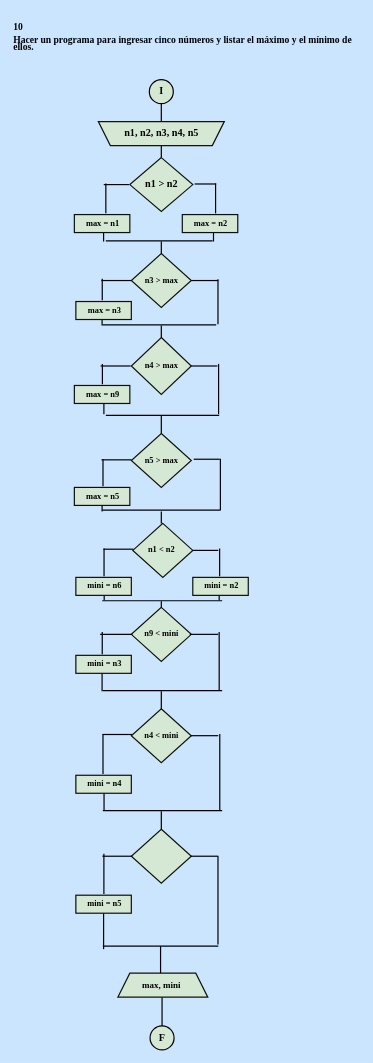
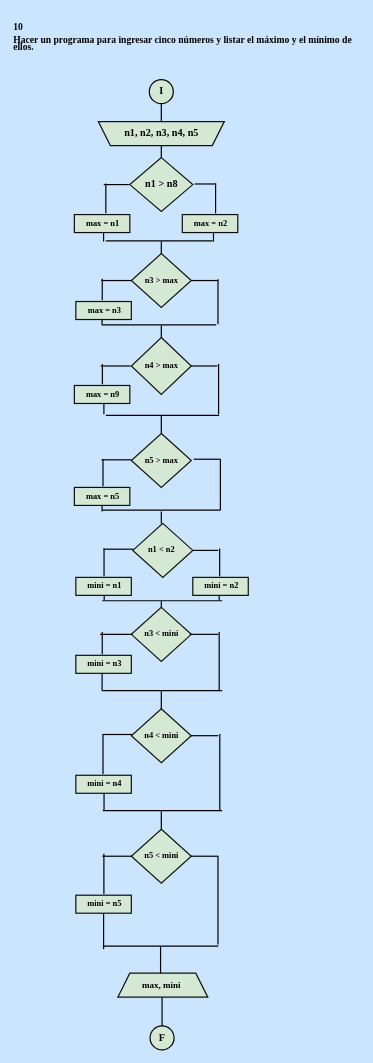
- <mxCell id="41" value="&lt;font color=&quot;#000000&quot; size=&quot;1&quot; face=&quot;Comic Sans MS&quot;&gt;&lt;b style=&quot;font-size: 17px;&quot;&gt;n1 &amp;gt; n2&lt;/b&gt;&lt;/font&gt;" style="text;strokeColor=none;align=center;fillColor=none;html=1;verticalAlign=middle;whiteSpace=wrap;rounded=0;fontFamily=Architects Daughter;fontSource=https://fonts.googleapis.com/css?family=Architects+Daughter;aspect=fixed;container=0;" vertex="1" parent="3"><mxGeometry x="110" y="160" width="70" height="30" as="geometry" /></mxCell>
+ <mxCell id="41" value="&lt;font color=&quot;#000000&quot; size=&quot;1&quot; face=&quot;Comic Sans MS&quot;&gt;&lt;b style=&quot;font-size: 17px;&quot;&gt;n1 &amp;gt; n8&lt;/b&gt;&lt;/font&gt;" style="text;strokeColor=none;align=center;fillColor=none;html=1;verticalAlign=middle;whiteSpace=wrap;rounded=0;fontFamily=Architects Daughter;fontSource=https://fonts.googleapis.com/css?family=Architects+Daughter;aspect=fixed;container=0;" vertex="1" parent="3"><mxGeometry x="110" y="160" width="70" height="30" as="geometry" /></mxCell>
- <mxCell id="98" value="&lt;font color=&quot;#000000&quot; size=&quot;1&quot; face=&quot;Comic Sans MS&quot;&gt;&lt;b style=&quot;font-size: 14px;&quot;&gt;mini = n6&lt;/b&gt;&lt;/font&gt;" style="text;strokeColor=none;align=center;fillColor=none;html=1;verticalAlign=middle;whiteSpace=wrap;rounded=0;fontFamily=Architects Daughter;fontSource=https://fonts.googleapis.com/css?family=Architects+Daughter;aspect=fixed;container=0;" vertex="1" parent="3"><mxGeometry x="5" y="835" width="90" height="20" as="geometry" /></mxCell>
+ <mxCell id="98" value="&lt;font color=&quot;#000000&quot; size=&quot;1&quot; face=&quot;Comic Sans MS&quot;&gt;&lt;b style=&quot;font-size: 14px;&quot;&gt;mini = n1&lt;/b&gt;&lt;/font&gt;" style="text;strokeColor=none;align=center;fillColor=none;html=1;verticalAlign=middle;whiteSpace=wrap;rounded=0;fontFamily=Architects Daughter;fontSource=https://fonts.googleapis.com/css?family=Architects+Daughter;aspect=fixed;container=0;" vertex="1" parent="3"><mxGeometry x="5" y="835" width="90" height="20" as="geometry" /></mxCell>
- <mxCell id="47" value="&lt;font color=&quot;#000000&quot; size=&quot;1&quot; face=&quot;Comic Sans MS&quot;&gt;&lt;b style=&quot;font-size: 14px;&quot;&gt;n9 &amp;lt; mini&lt;/b&gt;&lt;/font&gt;" style="text;strokeColor=none;align=center;fillColor=none;html=1;verticalAlign=middle;whiteSpace=wrap;rounded=0;fontFamily=Architects Daughter;fontSource=https://fonts.googleapis.com/css?family=Architects+Daughter;aspect=fixed;container=0;" vertex="1" parent="3"><mxGeometry x="100" y="910" width="90" height="30" as="geometry" /></mxCell>
+ <mxCell id="47" value="&lt;font color=&quot;#000000&quot; size=&quot;1&quot; face=&quot;Comic Sans MS&quot;&gt;&lt;b style=&quot;font-size: 14px;&quot;&gt;n3 &amp;lt; mini&lt;/b&gt;&lt;/font&gt;" style="text;strokeColor=none;align=center;fillColor=none;html=1;verticalAlign=middle;whiteSpace=wrap;rounded=0;fontFamily=Architects Daughter;fontSource=https://fonts.googleapis.com/css?family=Architects+Daughter;aspect=fixed;container=0;" vertex="1" parent="3"><mxGeometry x="100" y="910" width="90" height="30" as="geometry" /></mxCell>
+ <mxCell id="49" value="&lt;font color=&quot;#000000&quot; size=&quot;1&quot; face=&quot;Comic Sans MS&quot;&gt;&lt;b style=&quot;font-size: 14px;&quot;&gt;n5 &amp;lt; mini&lt;/b&gt;&lt;/font&gt;" style="text;strokeColor=none;align=center;fillColor=none;html=1;verticalAlign=middle;whiteSpace=wrap;rounded=0;fontFamily=Architects Daughter;fontSource=https://fonts.googleapis.com/css?family=Architects+Daughter;aspect=fixed;container=0;" vertex="1" parent="3"><mxGeometry x="100" y="1280" width="90" height="30" as="geometry" /></mxCell>
